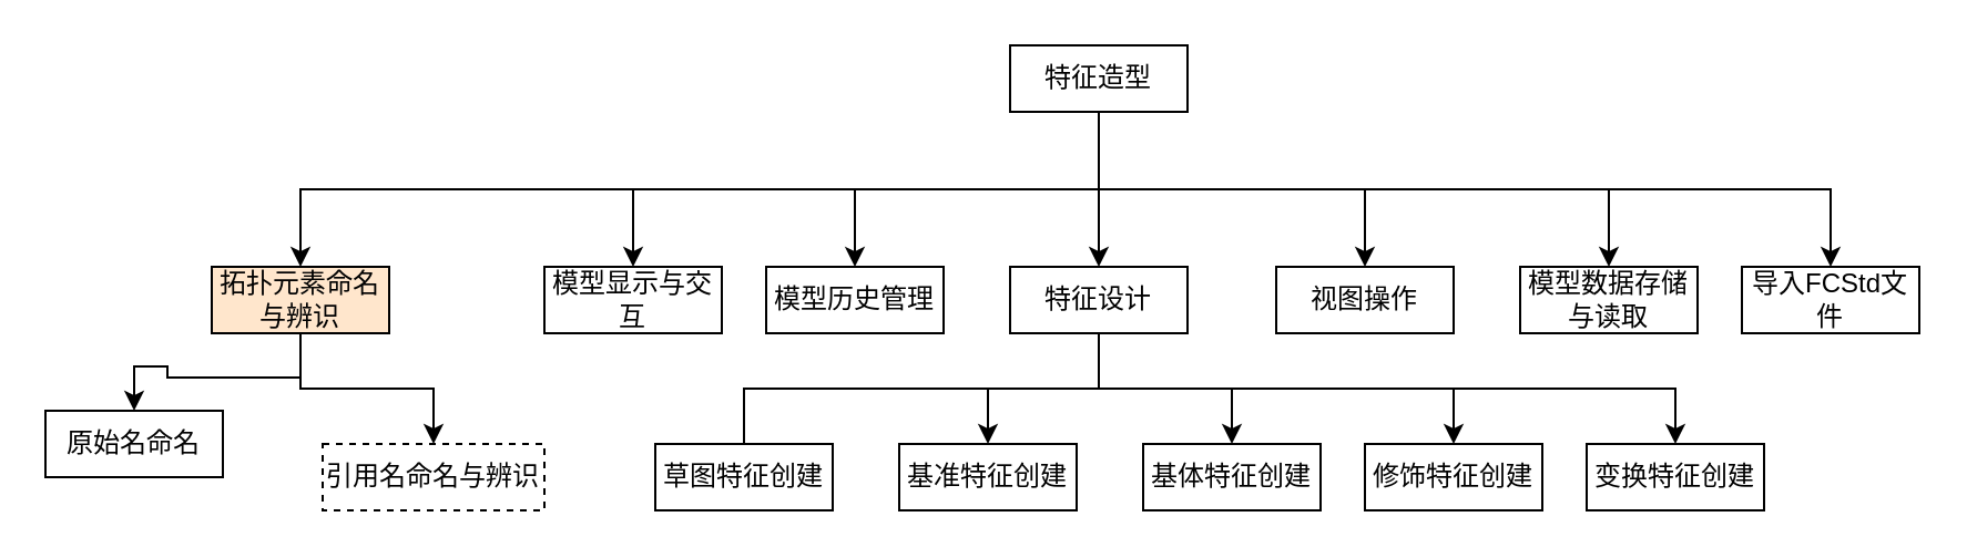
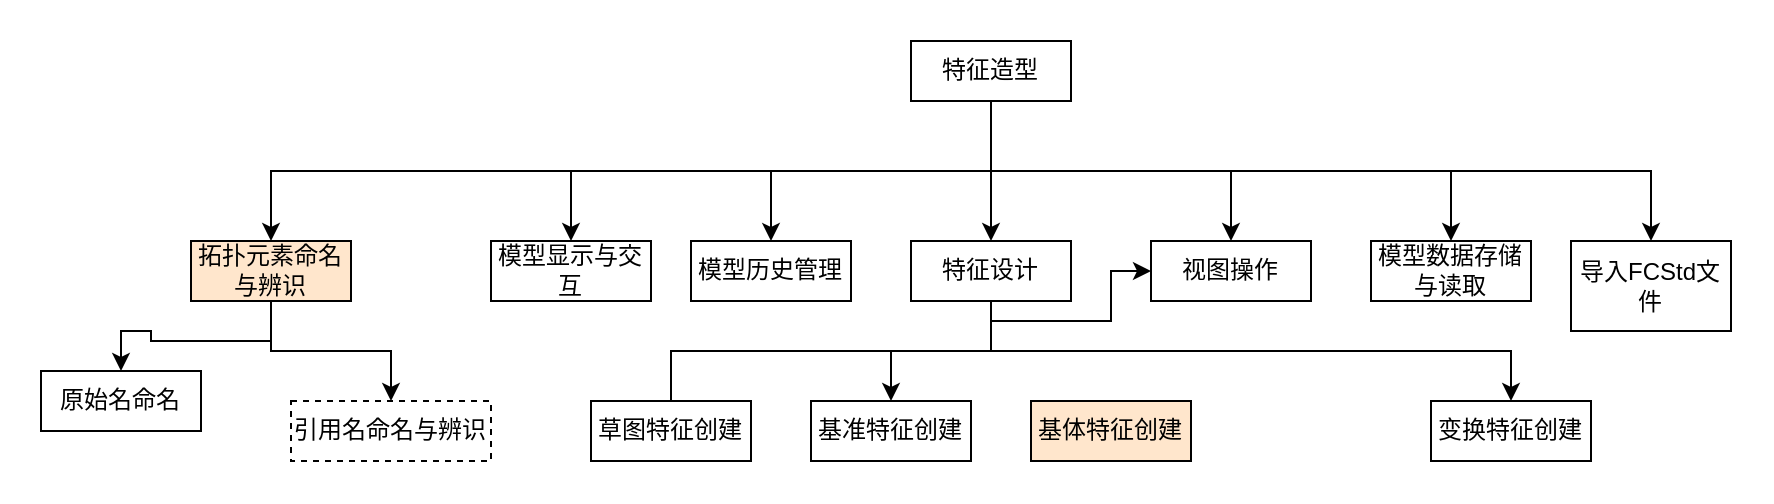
- <mxCell id="12" value="导入FCStd文件" style="rounded=0;whiteSpace=wrap;html=1;" vertex="1" parent="1"><mxGeometry x="785" y="120" width="80" height="30" as="geometry" /></mxCell>
+ <mxCell id="12" value="导入FCStd文件" style="rounded=0;whiteSpace=wrap;html=1;" vertex="1" parent="1"><mxGeometry x="785" y="120" width="80" height="45" as="geometry" /></mxCell>
- <mxCell id="21" value="" style="endArrow=classic;html=1;rounded=0;exitX=0.5;exitY=1;exitDx=0;exitDy=0;entryX=0.5;entryY=0;entryDx=0;entryDy=0;edgeStyle=orthogonalEdgeStyle;" edge="1" parent="1" source="9" target="17"><mxGeometry width="50" height="50" relative="1" as="geometry"><mxPoint x="505" y="160" as="sourcePoint" /><mxPoint x="455" y="210" as="targetPoint" /></mxGeometry></mxCell>
+ <mxCell id="21" value="" style="endArrow=classic;html=1;rounded=0;exitX=0.5;exitY=1;exitDx=0;exitDy=0;edgeStyle=orthogonalEdgeStyle;" edge="1" parent="1" source="9" target="10"><mxGeometry width="50" height="50" relative="1" as="geometry"><mxPoint x="505" y="160" as="sourcePoint" /><mxPoint x="455" y="210" as="targetPoint" /></mxGeometry></mxCell>
- <mxCell id="22" value="" style="endArrow=classic;html=1;rounded=0;edgeStyle=orthogonalEdgeStyle;exitX=0.5;exitY=1;exitDx=0;exitDy=0;" edge="1" parent="1" source="9" target="18"><mxGeometry width="50" height="50" relative="1" as="geometry"><mxPoint x="545" y="170" as="sourcePoint" /><mxPoint x="475" y="230" as="targetPoint" /></mxGeometry></mxCell>
- <mxCell id="17" value="基体特征创建" style="rounded=0;whiteSpace=wrap;html=1;" vertex="1" parent="1"><mxGeometry x="515" y="200" width="80" height="30" as="geometry" /></mxCell>
+ <mxCell id="17" value="基体特征创建" style="rounded=0;whiteSpace=wrap;html=1;fillColor=#ffe6cc;" vertex="1" parent="1"><mxGeometry x="515" y="200" width="80" height="30" as="geometry" /></mxCell>
- <mxCell id="18" value="修饰特征创建" style="rounded=0;whiteSpace=wrap;html=1;" vertex="1" parent="1"><mxGeometry x="615" y="200" width="80" height="30" as="geometry" /></mxCell>
